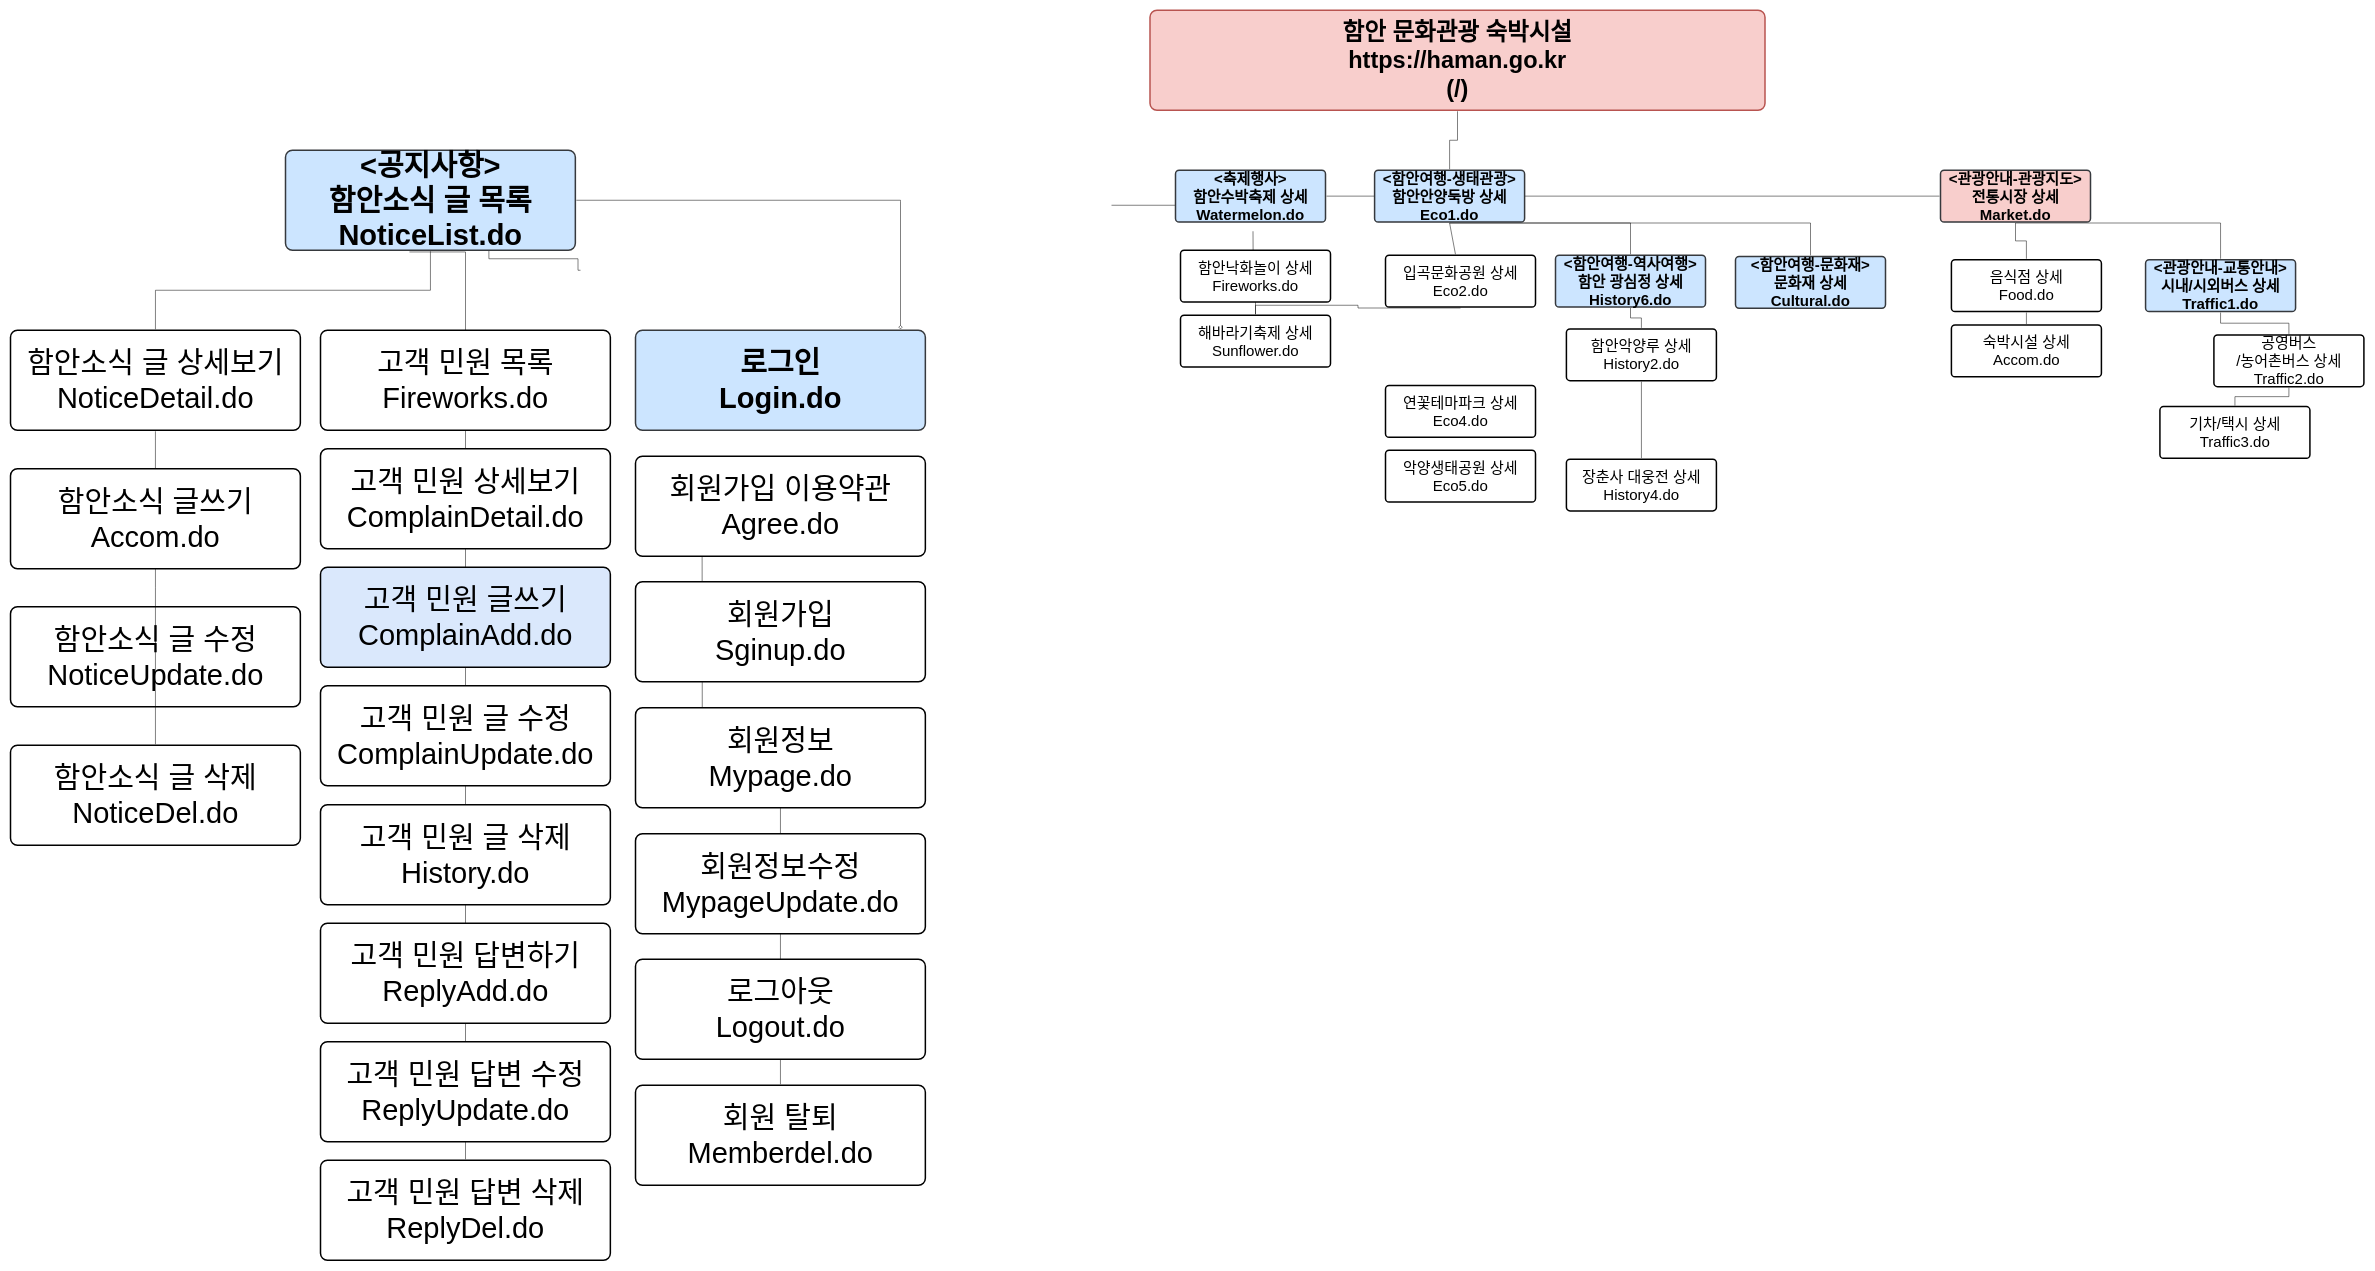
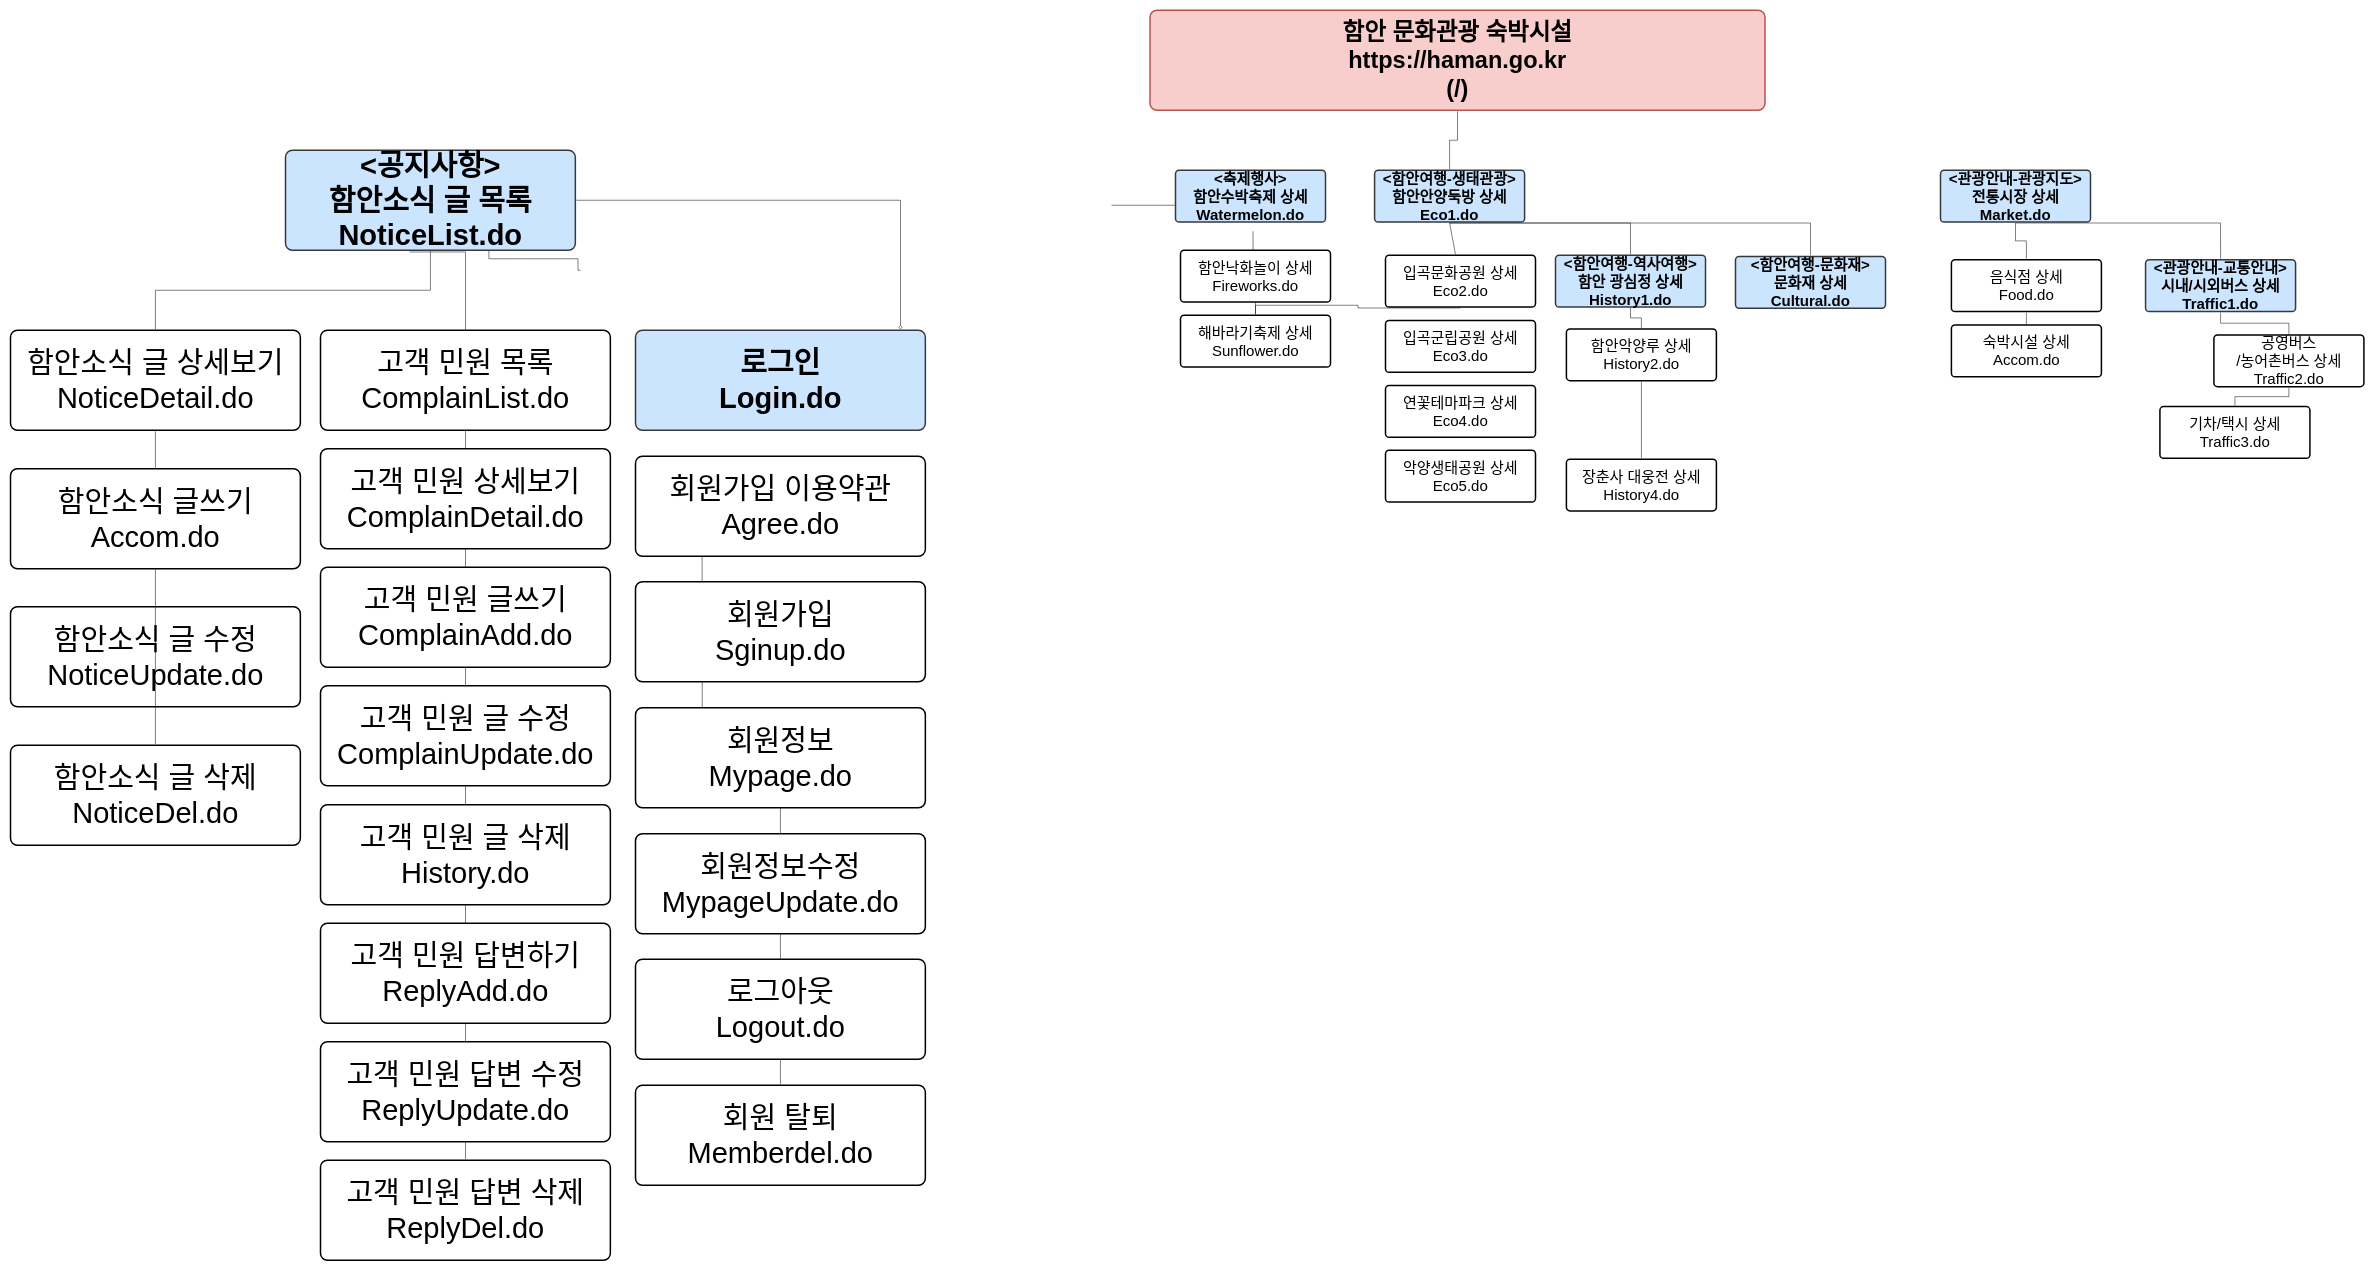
- <mxCell id="26" style="edgeStyle=orthogonalEdgeStyle;rounded=0;orthogonalLoop=1;jettySize=auto;html=1;exitX=1;exitY=0.5;exitDx=0;exitDy=0;entryX=0;entryY=0.5;entryDx=0;entryDy=0;endArrow=none;endFill=0;" parent="1" source="27" target="37" edge="1"><mxGeometry relative="1" as="geometry" /></mxCell>
- <mxCell id="37" value="&amp;lt;관광안내-관광지도&amp;gt;&lt;br style=&quot;border-color: var(--border-color);&quot;&gt;전통시장 상세&lt;br style=&quot;border-color: var(--border-color);&quot;&gt;Market.do" style="rounded=1;whiteSpace=wrap;html=1;shadow=0;labelBackgroundColor=none;strokeWidth=3;fontFamily=Helvetica;fontSize=30;align=center;spacing=5;fontStyle=1;arcSize=7;perimeterSpacing=2;aspect=fixed;fillColor=#f8cecc;strokeColor=#36393d;" parent="1" vertex="1"><mxGeometry x="3880" y="340" width="300" height="103.5" as="geometry" /></mxCell>
+ <mxCell id="37" value="&amp;lt;관광안내-관광지도&amp;gt;&lt;br style=&quot;border-color: var(--border-color);&quot;&gt;전통시장 상세&lt;br style=&quot;border-color: var(--border-color);&quot;&gt;Market.do" style="rounded=1;whiteSpace=wrap;html=1;shadow=0;labelBackgroundColor=none;strokeWidth=3;fontFamily=Helvetica;fontSize=30;align=center;spacing=5;fontStyle=1;arcSize=7;perimeterSpacing=2;aspect=fixed;fillColor=#cce5ff;strokeColor=#36393d;" parent="1" vertex="1"><mxGeometry x="3880" y="340" width="300" height="103.5" as="geometry" /></mxCell>
- <mxCell id="33" value="&amp;lt;함안여행-역사여행&amp;gt;&lt;br style=&quot;border-color: var(--border-color);&quot;&gt;함안 광심정 상세&lt;br style=&quot;border-color: var(--border-color);&quot;&gt;History6.do" style="rounded=1;whiteSpace=wrap;html=1;shadow=0;labelBackgroundColor=none;strokeWidth=3;fontFamily=Helvetica;fontSize=30;align=center;spacing=5;fontStyle=1;arcSize=7;perimeterSpacing=2;aspect=fixed;fillColor=#cce5ff;strokeColor=#36393d;" parent="1" vertex="1"><mxGeometry x="3110" y="510" width="300" height="103.5" as="geometry" /></mxCell>
+ <mxCell id="33" value="&amp;lt;함안여행-역사여행&amp;gt;&lt;br style=&quot;border-color: var(--border-color);&quot;&gt;함안 광심정 상세&lt;br style=&quot;border-color: var(--border-color);&quot;&gt;History1.do" style="rounded=1;whiteSpace=wrap;html=1;shadow=0;labelBackgroundColor=none;strokeWidth=3;fontFamily=Helvetica;fontSize=30;align=center;spacing=5;fontStyle=1;arcSize=7;perimeterSpacing=2;aspect=fixed;fillColor=#cce5ff;strokeColor=#36393d;" parent="1" vertex="1"><mxGeometry x="3110" y="510" width="300" height="103.5" as="geometry" /></mxCell>
+ <mxCell id="14" value="입곡군립공원 상세&lt;br&gt;Eco3.do" style="rounded=1;whiteSpace=wrap;html=1;shadow=0;labelBackgroundColor=none;strokeWidth=3;fontFamily=Helvetica;fontSize=30;align=center;spacing=5;fontStyle=0;arcSize=7;perimeterSpacing=2;aspect=fixed;flipV=1;flipH=0;" parent="1" vertex="1"><mxGeometry x="2770" y="640.5" width="300" height="103.5" as="geometry" /></mxCell>
- <mxCell id="44" value="&lt;font style=&quot;font-size: 58px;&quot;&gt;&lt;span style=&quot;font-size: 58px;&quot;&gt;고객 민원 목록&lt;/span&gt;&lt;br style=&quot;font-size: 58px;&quot;&gt;&lt;font style=&quot;font-size: 58px;&quot;&gt;Fireworks.do&lt;/font&gt;&lt;br style=&quot;font-size: 58px;&quot;&gt;&lt;/font&gt;" style="rounded=1;whiteSpace=wrap;html=1;shadow=0;labelBackgroundColor=none;strokeWidth=3;fontFamily=Helvetica;fontSize=58;align=center;spacing=5;fontStyle=0;arcSize=7;perimeterSpacing=2;aspect=fixed;" parent="40" vertex="1"><mxGeometry width="579.71" height="200" as="geometry" /></mxCell>
+ <mxCell id="44" value="&lt;font style=&quot;font-size: 58px;&quot;&gt;&lt;span style=&quot;font-size: 58px;&quot;&gt;고객 민원 목록&lt;/span&gt;&lt;br style=&quot;font-size: 58px;&quot;&gt;&lt;font style=&quot;font-size: 58px;&quot;&gt;ComplainList.do&lt;/font&gt;&lt;br style=&quot;font-size: 58px;&quot;&gt;&lt;/font&gt;" style="rounded=1;whiteSpace=wrap;html=1;shadow=0;labelBackgroundColor=none;strokeWidth=3;fontFamily=Helvetica;fontSize=58;align=center;spacing=5;fontStyle=0;arcSize=7;perimeterSpacing=2;aspect=fixed;" parent="40" vertex="1"><mxGeometry width="579.71" height="200" as="geometry" /></mxCell>
- <mxCell id="46" value="&lt;font style=&quot;font-size: 58px;&quot;&gt;&lt;span style=&quot;font-size: 58px;&quot;&gt;고객 민원 글쓰기&lt;/span&gt;&lt;br style=&quot;font-size: 58px;&quot;&gt;&lt;font style=&quot;font-size: 58px;&quot;&gt;ComplainAdd.do&lt;/font&gt;&lt;br style=&quot;font-size: 58px;&quot;&gt;&lt;/font&gt;" style="rounded=1;whiteSpace=wrap;html=1;shadow=0;labelBackgroundColor=none;strokeWidth=3;fontFamily=Helvetica;fontSize=58;align=center;spacing=5;fontStyle=0;arcSize=7;perimeterSpacing=2;aspect=fixed;fillColor=#dae8fc;" parent="40" vertex="1"><mxGeometry y="474" width="579.71" height="200" as="geometry" /></mxCell>
+ <mxCell id="46" value="&lt;font style=&quot;font-size: 58px;&quot;&gt;&lt;span style=&quot;font-size: 58px;&quot;&gt;고객 민원 글쓰기&lt;/span&gt;&lt;br style=&quot;font-size: 58px;&quot;&gt;&lt;font style=&quot;font-size: 58px;&quot;&gt;ComplainAdd.do&lt;/font&gt;&lt;br style=&quot;font-size: 58px;&quot;&gt;&lt;/font&gt;" style="rounded=1;whiteSpace=wrap;html=1;shadow=0;labelBackgroundColor=none;strokeWidth=3;fontFamily=Helvetica;fontSize=58;align=center;spacing=5;fontStyle=0;arcSize=7;perimeterSpacing=2;aspect=fixed;" parent="40" vertex="1"><mxGeometry y="474" width="579.71" height="200" as="geometry" /></mxCell>
